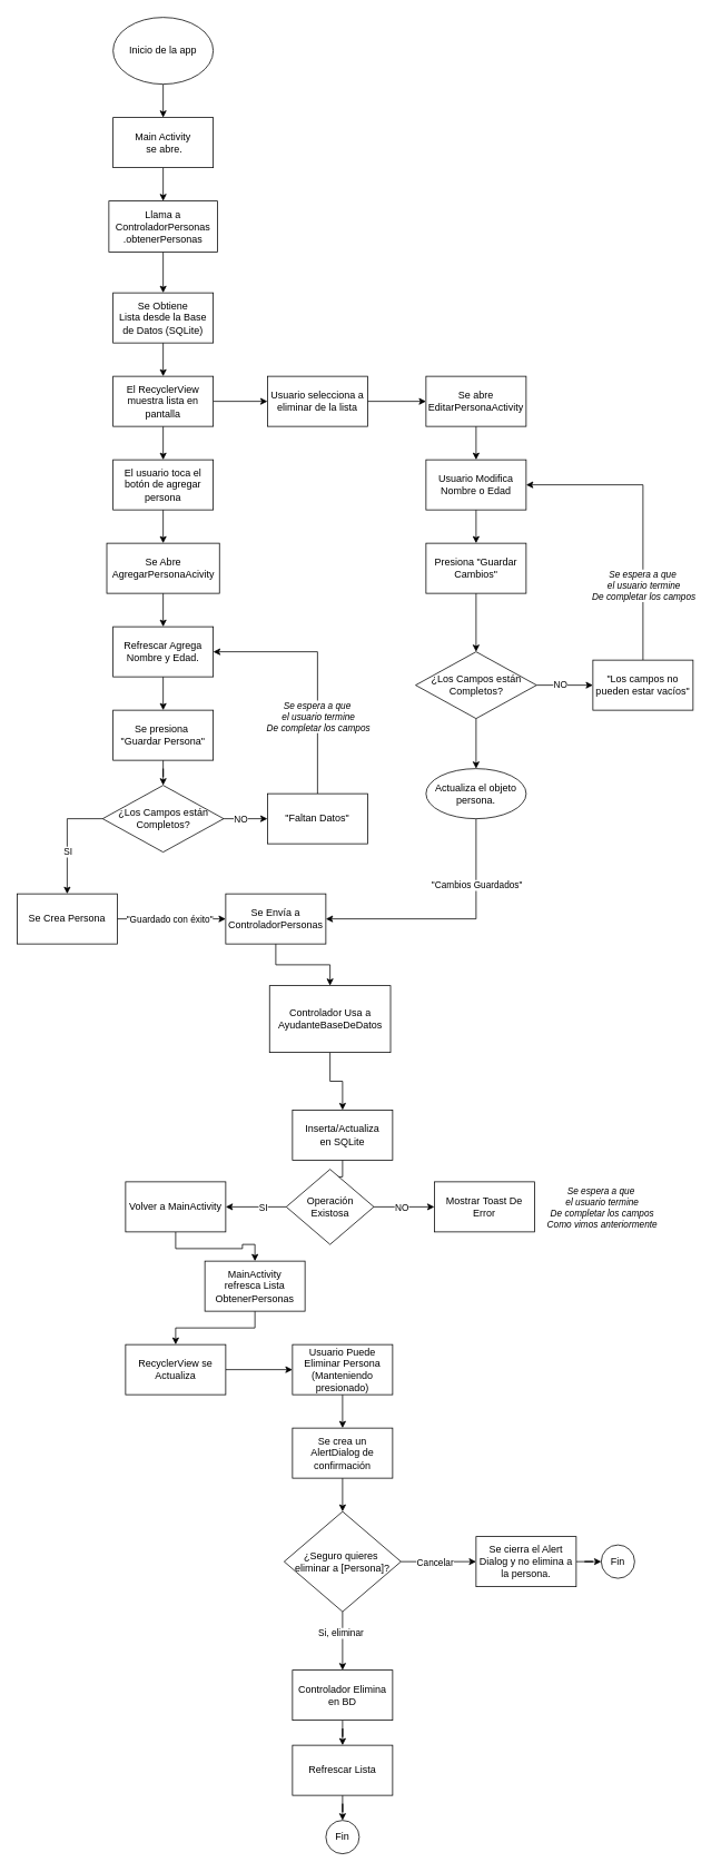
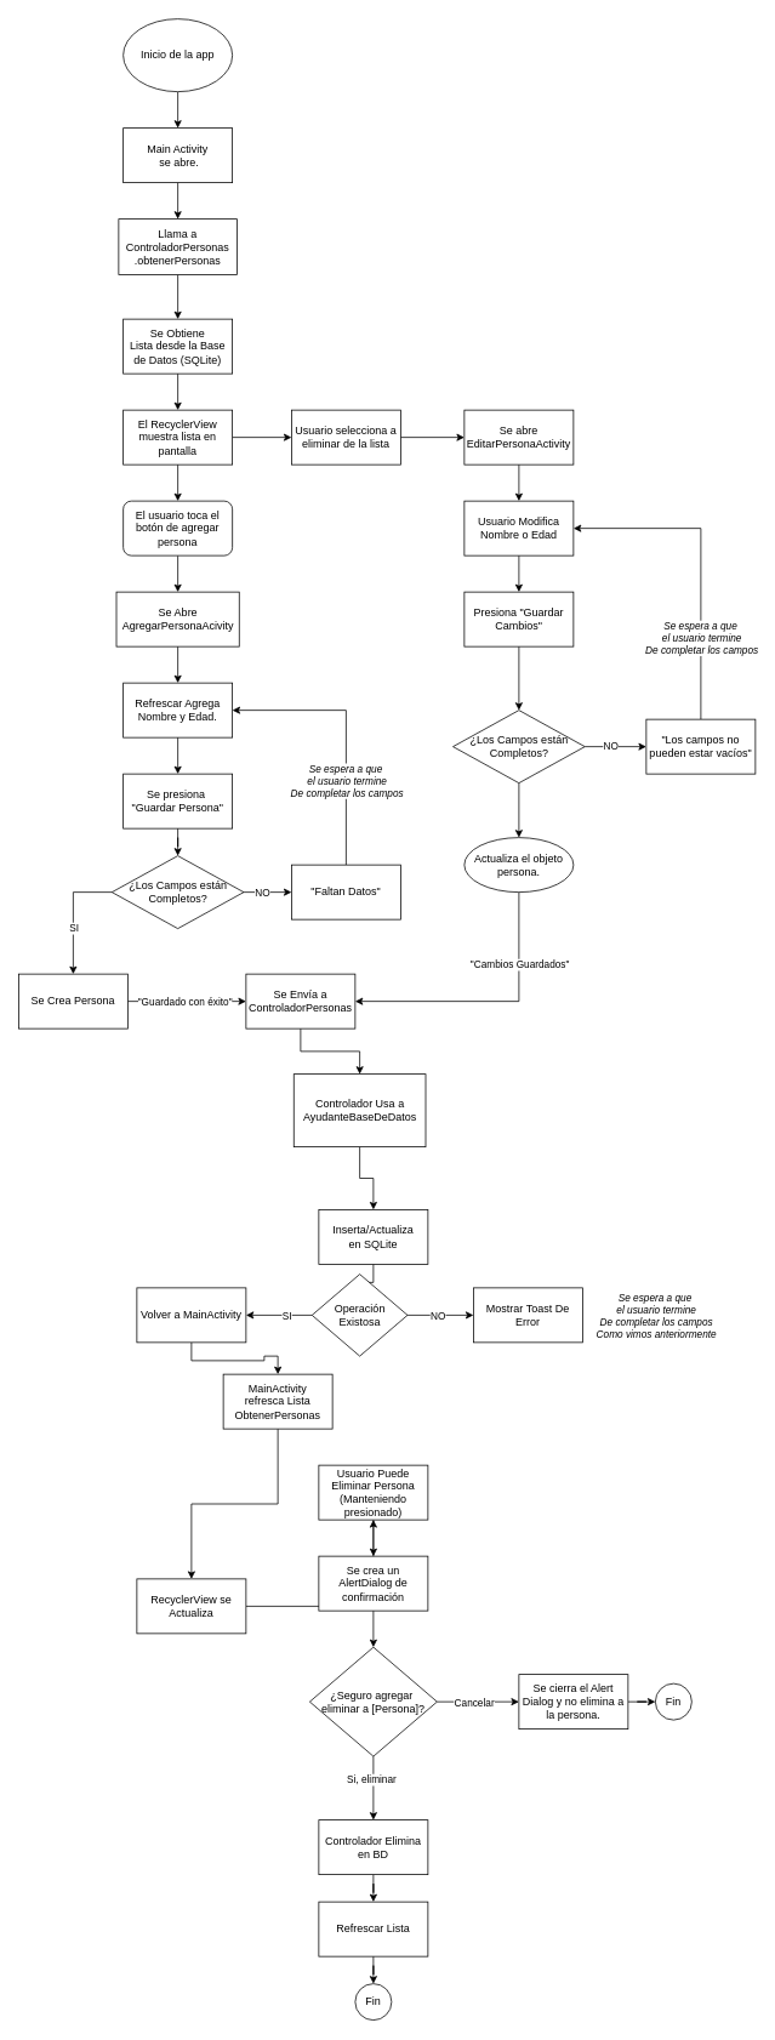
- <mxCell id="14" value="El usuario toca el botón de agregar persona" style="whiteSpace=wrap;html=1;" parent="1" vertex="1"><mxGeometry x="135" y="550.005" width="120" height="60" as="geometry" /></mxCell>
+ <mxCell id="14" value="El usuario toca el botón de agregar persona" style="whiteSpace=wrap;html=1;rounded=1;" parent="1" vertex="1"><mxGeometry x="135" y="550.005" width="120" height="60" as="geometry" /></mxCell>
- <mxCell id="49" value="RecyclerView se Actualiza" style="whiteSpace=wrap;html=1;" parent="1" vertex="1"><mxGeometry x="150" y="1610" width="120" height="60" as="geometry" /></mxCell>
+ <mxCell id="49" value="RecyclerView se Actualiza" style="whiteSpace=wrap;html=1;" parent="1" vertex="1"><mxGeometry x="150" y="1735" width="120" height="60" as="geometry" /></mxCell>
- <mxCell id="60" value="¿Seguro quieres&amp;nbsp;&lt;div&gt;eliminar a [Persona]?&lt;/div&gt;" style="rhombus;whiteSpace=wrap;html=1;" parent="1" vertex="1"><mxGeometry x="340" y="1810" width="140" height="120" as="geometry" /></mxCell>
+ <mxCell id="60" value="¿Seguro agregar&amp;nbsp;&lt;div&gt;eliminar a [Persona]?&lt;/div&gt;" style="rhombus;whiteSpace=wrap;html=1;" parent="1" vertex="1"><mxGeometry x="340" y="1810" width="140" height="120" as="geometry" /></mxCell>
